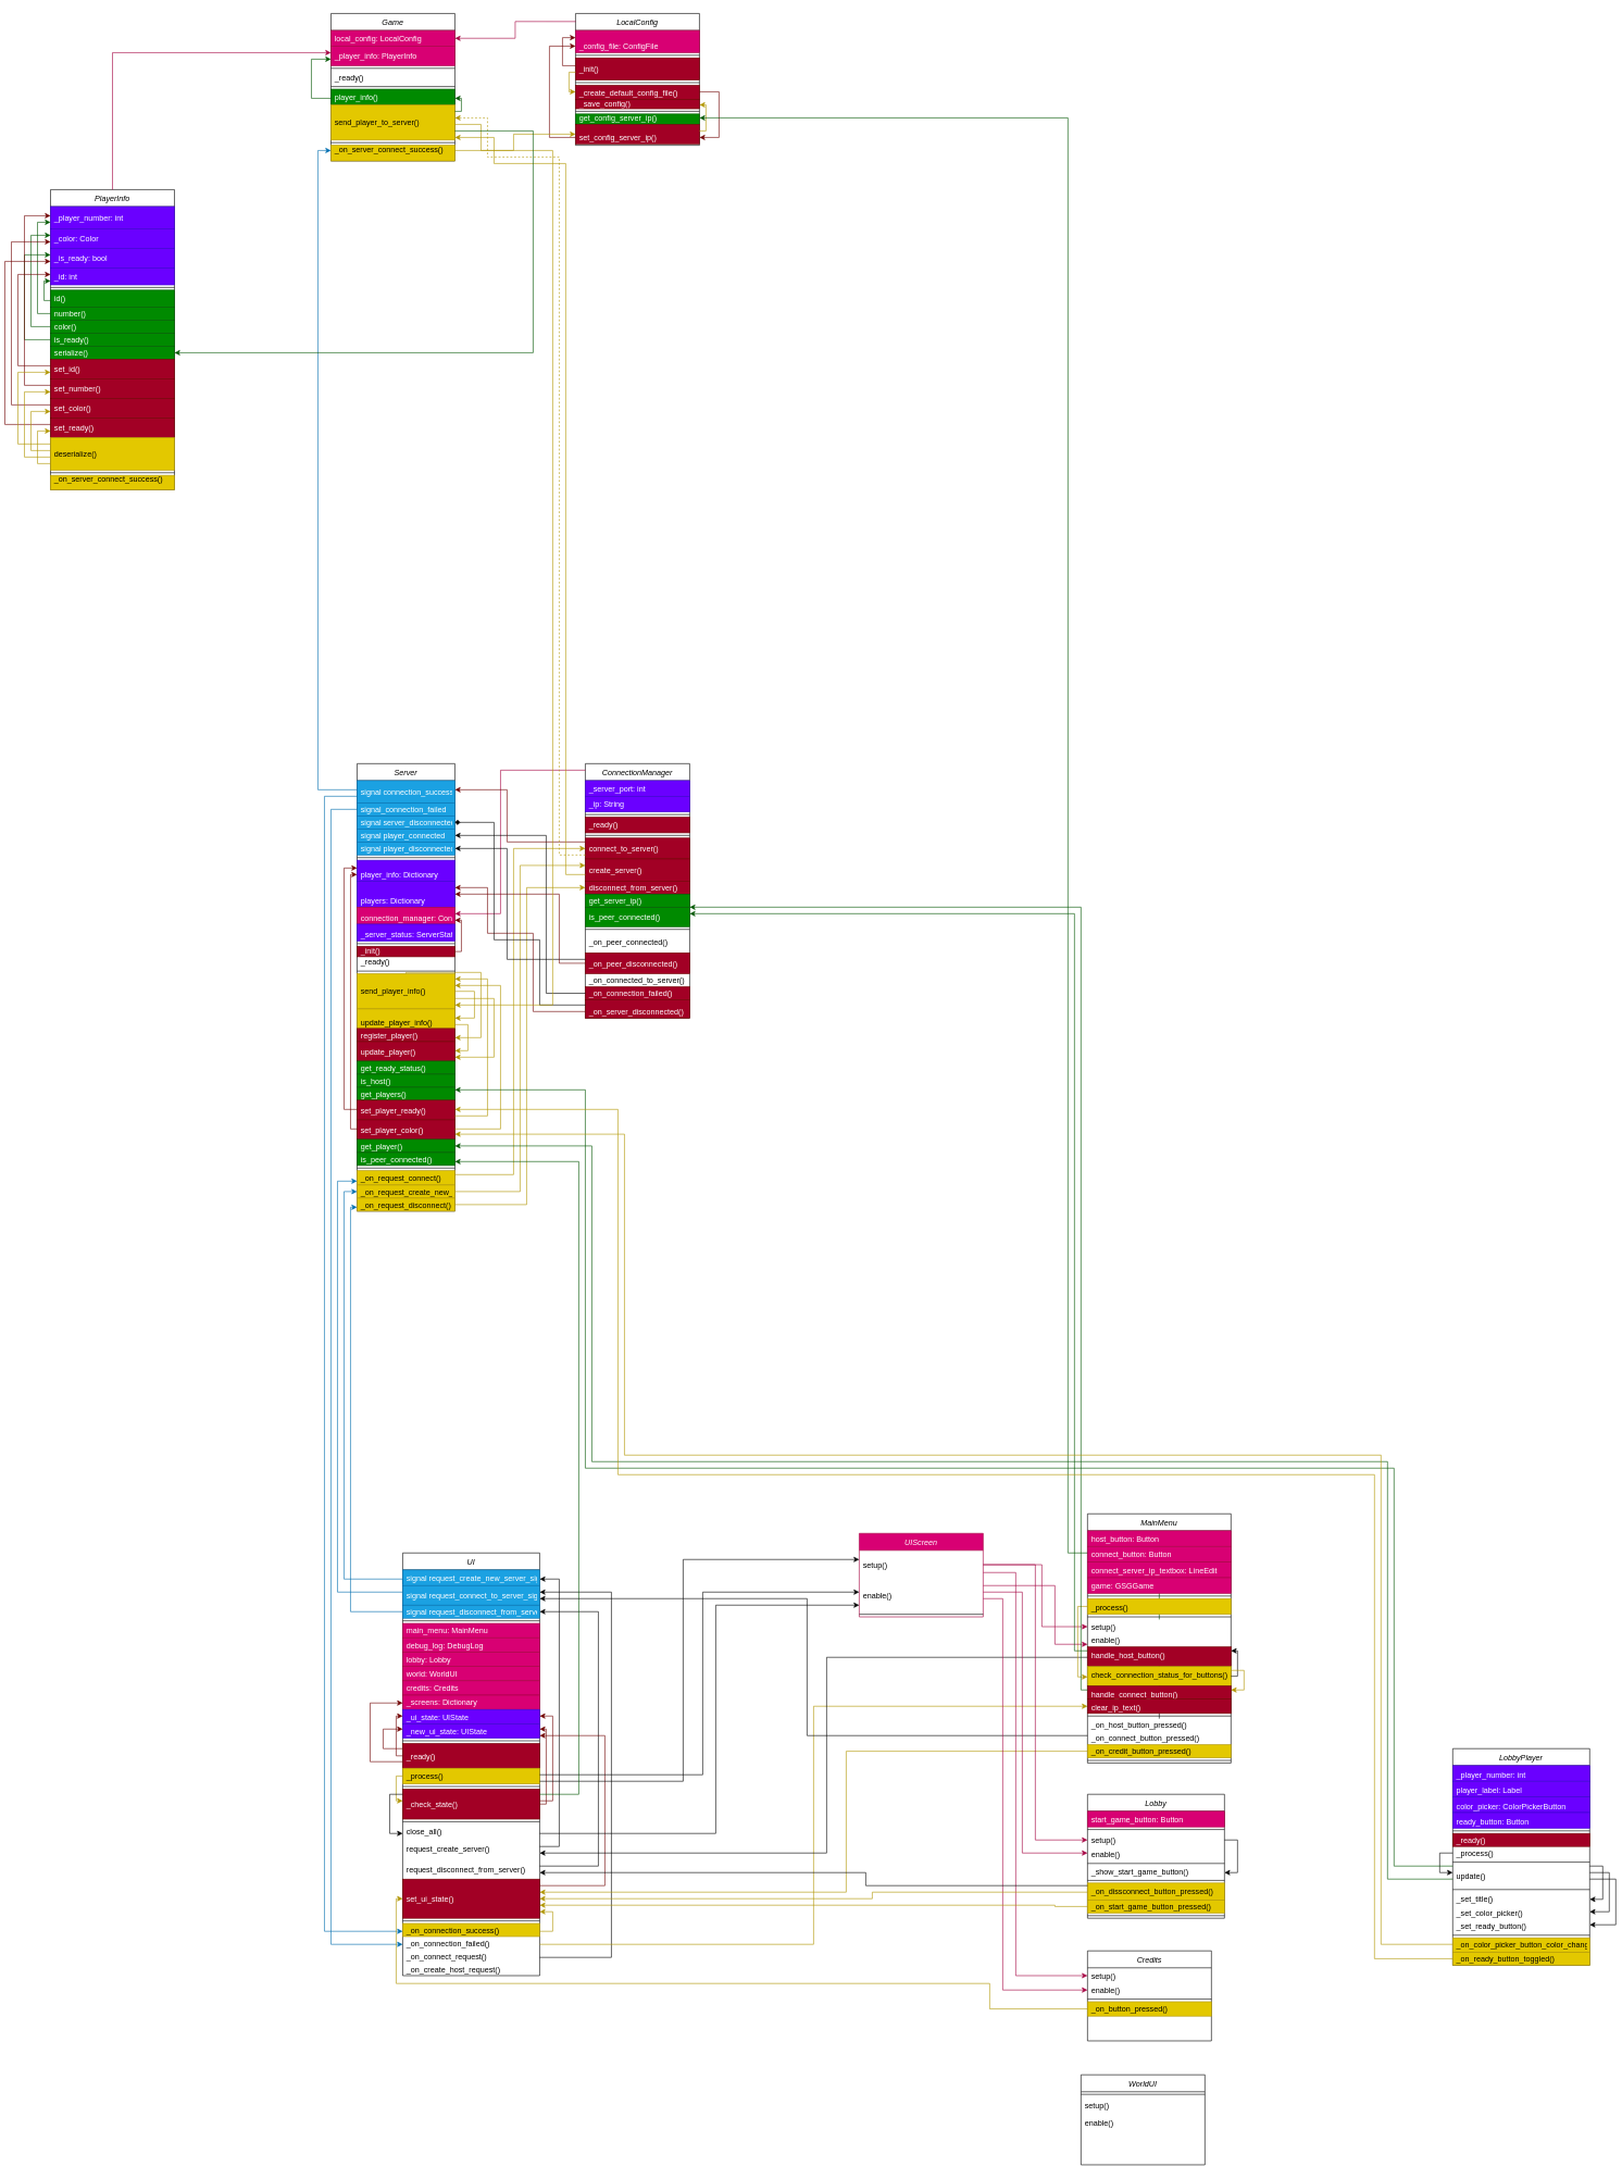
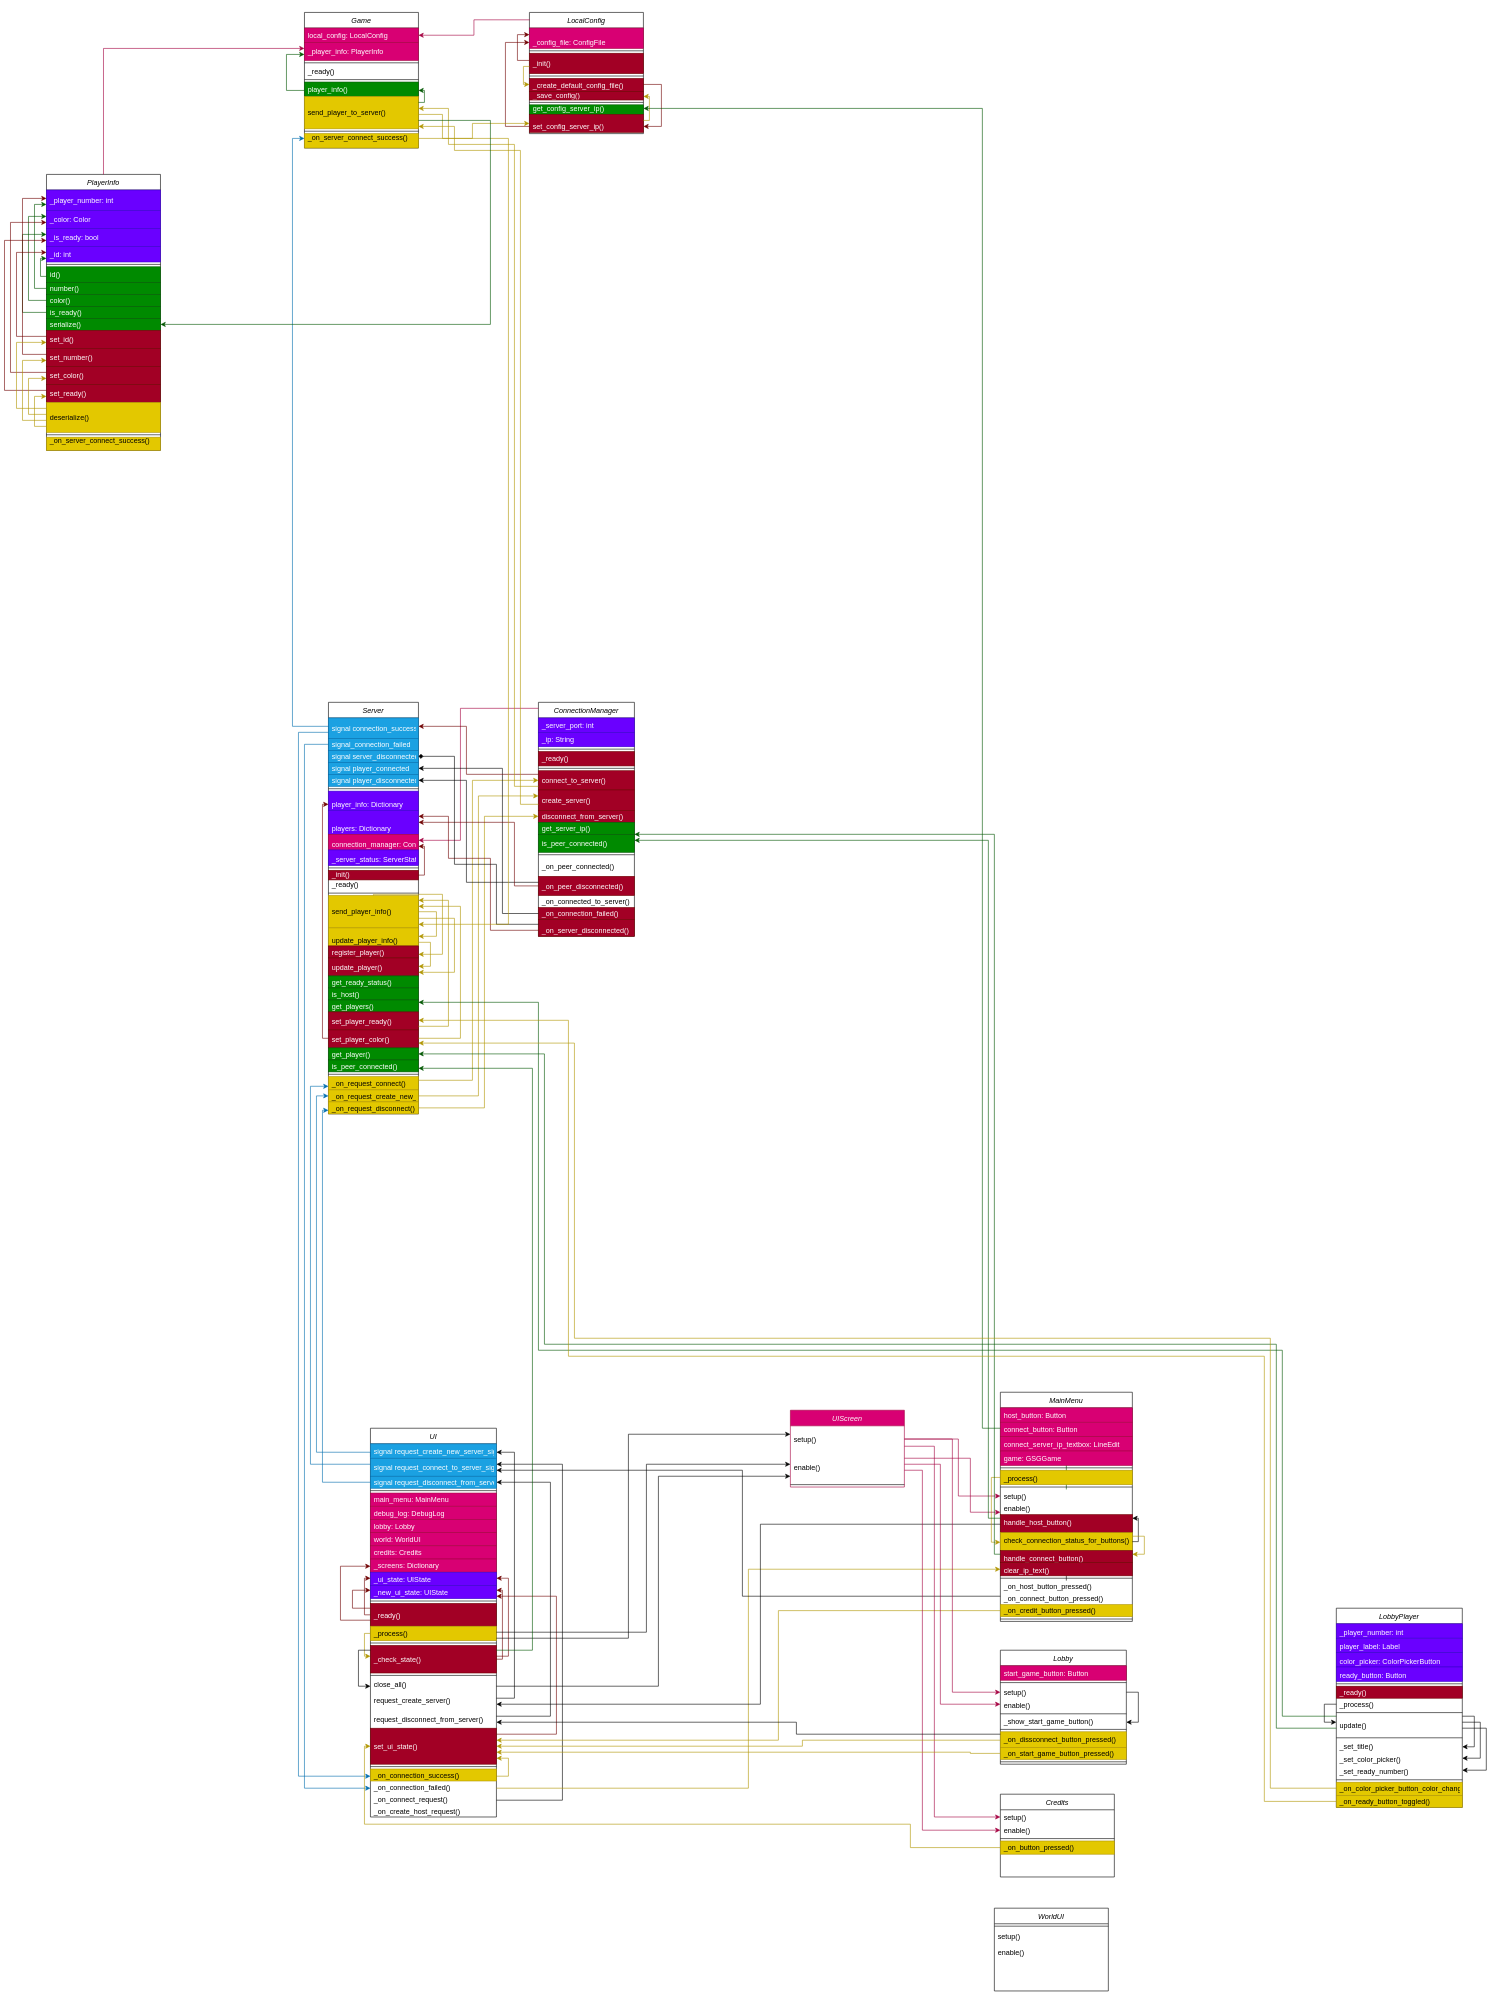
- <mxCell id="267" value="" style="endArrow=classic;html=1;rounded=0;edgeStyle=orthogonalEdgeStyle;fillColor=#e3c800;strokeColor=#B09500;dashed=1;" edge="1" parent="1" source="20" target="9"><mxGeometry width="50" height="50" relative="1" as="geometry"><mxPoint x="650" y="1550" as="sourcePoint" /><mxPoint x="650" y="166" as="targetPoint" /><Array as="points"><mxPoint x="800" y="1310" /><mxPoint x="800" y="240" /><mxPoint x="690" y="240" /><mxPoint x="690" y="180" /></Array></mxGeometry></mxCell>
+ <mxCell id="267" value="" style="endArrow=classic;html=1;rounded=0;edgeStyle=orthogonalEdgeStyle;fillColor=#e3c800;strokeColor=#B09500;" edge="1" parent="1" source="20" target="9"><mxGeometry width="50" height="50" relative="1" as="geometry"><mxPoint x="650" y="1550" as="sourcePoint" /><mxPoint x="650" y="166" as="targetPoint" /><Array as="points"><mxPoint x="800" y="1310" /><mxPoint x="800" y="240" /><mxPoint x="690" y="240" /><mxPoint x="690" y="180" /></Array></mxGeometry></mxCell>
- <mxCell id="68" value="" style="endArrow=classic;html=1;rounded=0;edgeStyle=orthogonalEdgeStyle;fillColor=#a20025;strokeColor=#6F0000;" parent="31" source="53" target="38" edge="1"><mxGeometry width="50" height="50" relative="1" as="geometry"><mxPoint x="-10" y="460" as="sourcePoint" /><mxPoint x="-70" y="370" as="targetPoint" /><Array as="points"><mxPoint x="-20" y="530" /><mxPoint x="-20" y="160" /></Array></mxGeometry></mxCell>
- <mxCell id="223" value="_set_ready_button()" style="text;align=left;verticalAlign=middle;spacingLeft=4;spacingRight=4;overflow=hidden;rotatable=0;points=[[0,0.5],[1,0.5]];portConstraint=eastwest;" parent="210" vertex="1"><mxGeometry y="262" width="210" height="20" as="geometry" /></mxCell>
+ <mxCell id="223" value="_set_ready_number()" style="text;align=left;verticalAlign=middle;spacingLeft=4;spacingRight=4;overflow=hidden;rotatable=0;points=[[0,0.5],[1,0.5]];portConstraint=eastwest;" parent="210" vertex="1"><mxGeometry y="262" width="210" height="20" as="geometry" /></mxCell>
